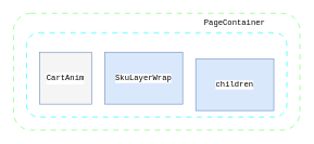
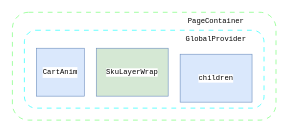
+ <mxCell id="6" value="&lt;div style=&quot;background-color: rgb(255, 255, 255); font-family: Menlo, Monaco, &amp;quot;Courier New&amp;quot;, monospace; line-height: 18px;&quot;&gt;GlobalProvider&lt;/div&gt;" style="text;html=1;strokeColor=none;fillColor=none;align=center;verticalAlign=middle;whiteSpace=wrap;rounded=0;" parent="1" vertex="1"><mxGeometry x="295" y="50" width="130" height="30" as="geometry" /></mxCell>
- <mxCell id="4" value="&lt;div style=&quot;background-color: rgb(255, 255, 255); font-family: Menlo, Monaco, &amp;quot;Courier New&amp;quot;, monospace; line-height: 18px;&quot;&gt;CartAnim&lt;/div&gt;" style="whiteSpace=wrap;html=1;aspect=fixed;fillColor=#f5f5f5;strokeColor=#6c8ebf;" parent="1" vertex="1"><mxGeometry x="60" y="80" width="80" height="80" as="geometry" /></mxCell>
+ <mxCell id="4" value="&lt;div style=&quot;background-color: rgb(255, 255, 255); font-family: Menlo, Monaco, &amp;quot;Courier New&amp;quot;, monospace; line-height: 18px;&quot;&gt;CartAnim&lt;/div&gt;" style="whiteSpace=wrap;html=1;aspect=fixed;fillColor=#dae8fc;strokeColor=#6c8ebf;" parent="1" vertex="1"><mxGeometry x="60" y="80" width="80" height="80" as="geometry" /></mxCell>
- <mxCell id="5" value="&lt;meta charset=&quot;utf-8&quot;&gt;&lt;span style=&quot;color: rgb(0, 0, 0); font-family: Menlo, Monaco, &amp;quot;Courier New&amp;quot;, monospace; font-size: 12px; font-style: normal; font-variant-ligatures: normal; font-variant-caps: normal; font-weight: 400; letter-spacing: normal; orphans: 2; text-align: center; text-indent: 0px; text-transform: none; widows: 2; word-spacing: 0px; -webkit-text-stroke-width: 0px; background-color: rgb(255, 255, 255); text-decoration-thickness: initial; text-decoration-style: initial; text-decoration-color: initial; float: none; display: inline !important;&quot;&gt;SkuLayerWrap&lt;/span&gt;" style="rounded=0;whiteSpace=wrap;html=1;fillColor=#dae8fc;strokeColor=#6c8ebf;" parent="1" vertex="1"><mxGeometry x="160" y="80" width="120" height="80" as="geometry" /></mxCell>
+ <mxCell id="5" value="&lt;meta charset=&quot;utf-8&quot;&gt;&lt;span style=&quot;color: rgb(0, 0, 0); font-family: Menlo, Monaco, &amp;quot;Courier New&amp;quot;, monospace; font-size: 12px; font-style: normal; font-variant-ligatures: normal; font-variant-caps: normal; font-weight: 400; letter-spacing: normal; orphans: 2; text-align: center; text-indent: 0px; text-transform: none; widows: 2; word-spacing: 0px; -webkit-text-stroke-width: 0px; background-color: rgb(255, 255, 255); text-decoration-thickness: initial; text-decoration-style: initial; text-decoration-color: initial; float: none; display: inline !important;&quot;&gt;SkuLayerWrap&lt;/span&gt;" style="rounded=0;whiteSpace=wrap;html=1;fillColor=#d5e8d4;strokeColor=#6c8ebf;" parent="1" vertex="1"><mxGeometry x="160" y="80" width="120" height="80" as="geometry" /></mxCell>
